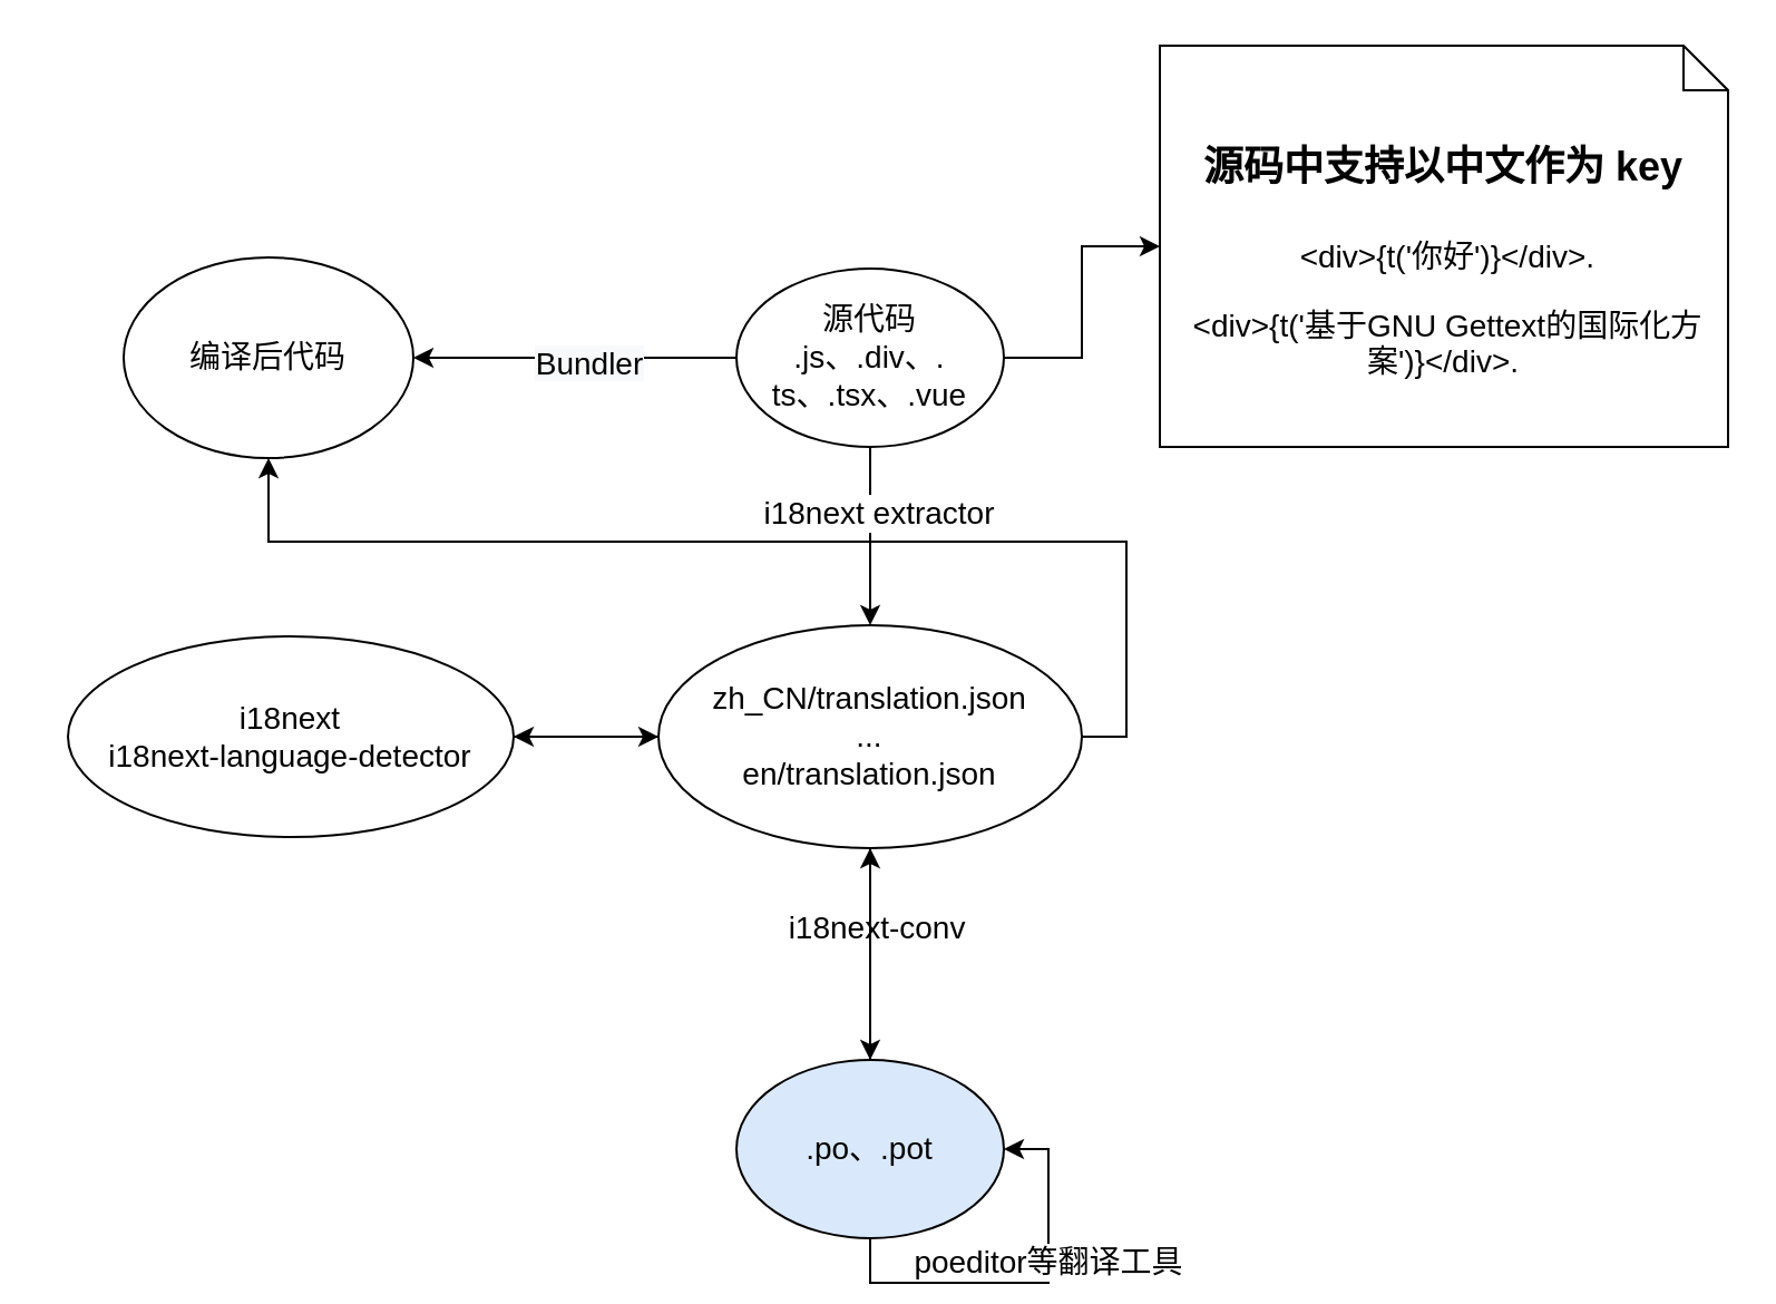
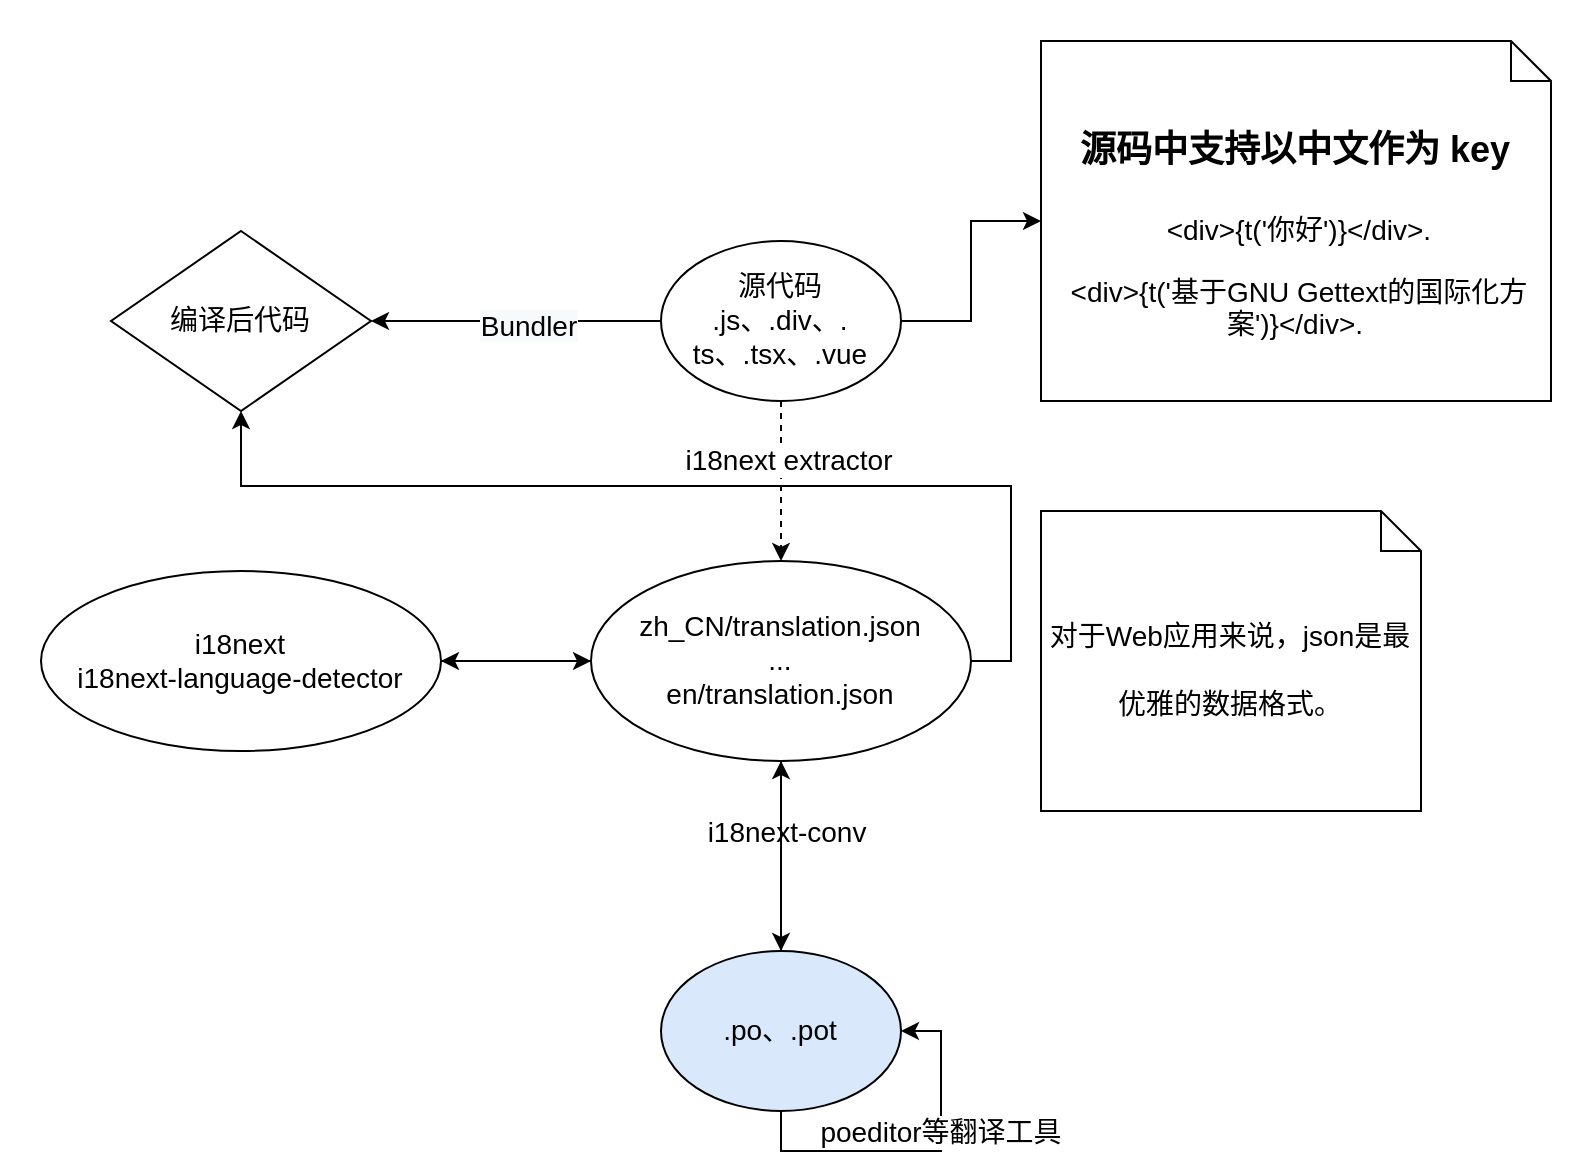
- <mxCell id="21" value="&lt;span style=&quot;font-size: 14px;&quot;&gt;编译后代码&lt;br&gt;&lt;/span&gt;" style="ellipse;whiteSpace=wrap;html=1;" vertex="1" parent="1"><mxGeometry x="55" y="115" width="130" height="90" as="geometry" /></mxCell>
+ <mxCell id="21" value="&lt;span style=&quot;font-size: 14px;&quot;&gt;编译后代码&lt;br&gt;&lt;/span&gt;" style="rhombus;whiteSpace=wrap;html=1;" vertex="1" parent="1"><mxGeometry x="55" y="115" width="130" height="90" as="geometry" /></mxCell>
- <mxCell id="2" style="edgeStyle=orthogonalEdgeStyle;rounded=0;orthogonalLoop=1;jettySize=auto;html=1;exitX=0.5;exitY=1;exitDx=0;exitDy=0;entryX=0.5;entryY=0;entryDx=0;entryDy=0;fontSize=14;" edge="1" parent="1" source="7" target="12"><mxGeometry relative="1" as="geometry" /></mxCell>
+ <mxCell id="2" style="edgeStyle=orthogonalEdgeStyle;rounded=0;orthogonalLoop=1;jettySize=auto;html=1;exitX=0.5;exitY=1;exitDx=0;exitDy=0;entryX=0.5;entryY=0;entryDx=0;entryDy=0;fontSize=14;dashed=1;" edge="1" parent="1" source="7" target="12"><mxGeometry relative="1" as="geometry" /></mxCell>
- <mxCell id="20" value="&lt;span style=&quot;font-size: 14px;&quot;&gt;i18next&lt;br&gt;i18next-language-detector&lt;br&gt;&lt;/span&gt;" style="ellipse;whiteSpace=wrap;html=1;" vertex="1" parent="1"><mxGeometry x="30" y="285" width="200" height="90" as="geometry" /></mxCell>
+ <mxCell id="20" value="&lt;span style=&quot;font-size: 14px;&quot;&gt;i18next&lt;br&gt;i18next-language-detector&lt;br&gt;&lt;/span&gt;" style="ellipse;whiteSpace=wrap;html=1;" vertex="1" parent="1"><mxGeometry x="20" y="285" width="200" height="90" as="geometry" /></mxCell>
+ <mxCell id="18" value="&lt;h1&gt;&lt;span style=&quot;font-size: 14px; font-weight: 400;&quot;&gt;对于Web应用来说，json是最优雅的数据格式。&lt;/span&gt;&lt;/h1&gt;" style="shape=note;size=20;whiteSpace=wrap;html=1;fontSize=14;" vertex="1" parent="1"><mxGeometry x="520" y="255" width="190" height="150" as="geometry" /></mxCell>
